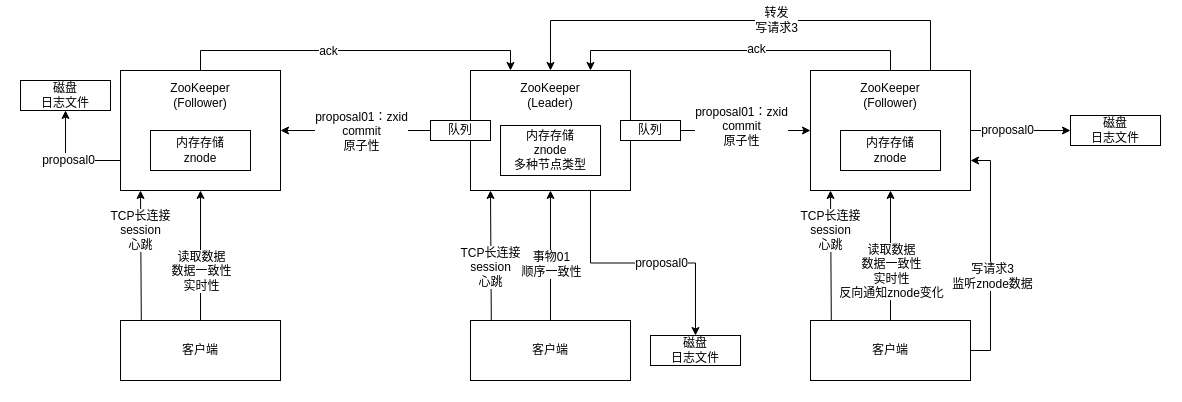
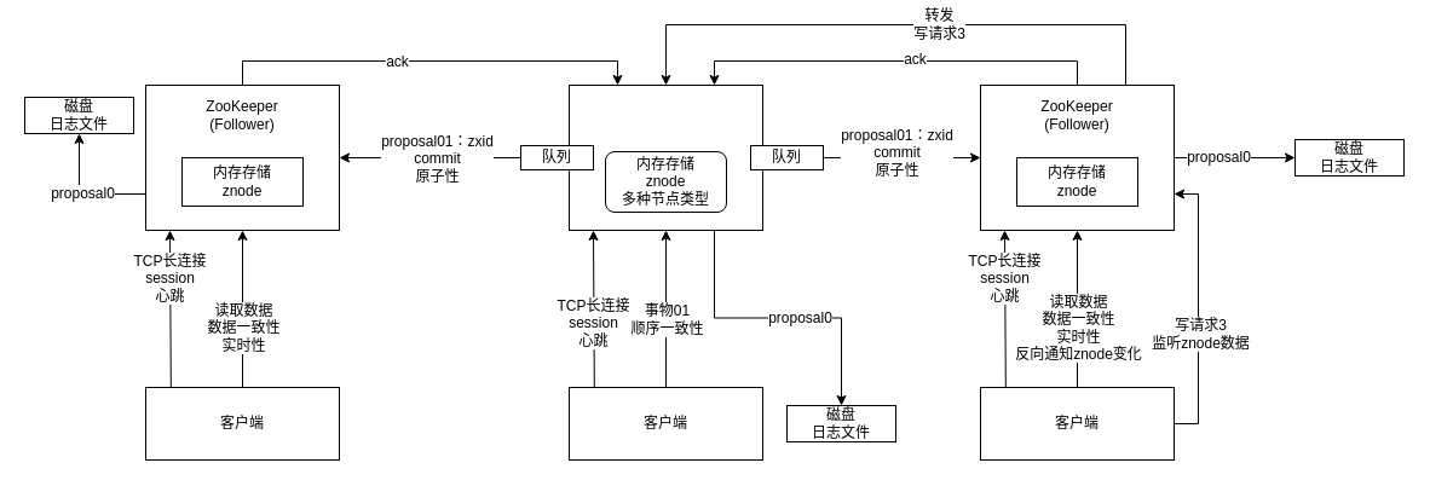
- <mxCell id="12" value="ZooKeeper&lt;br&gt;(Leader)" style="text;html=1;strokeColor=none;fillColor=none;align=center;verticalAlign=middle;whiteSpace=wrap;rounded=0;" vertex="1" parent="1"><mxGeometry x="500" y="80" width="100" height="30" as="geometry" /></mxCell>
- <mxCell id="13" value="内存存储&lt;br&gt;znode&lt;br&gt;多种节点类型" style="rounded=0;whiteSpace=wrap;html=1;" vertex="1" parent="1"><mxGeometry x="500" y="125" width="100" height="50" as="geometry" /></mxCell>
+ <mxCell id="13" value="内存存储&lt;br&gt;znode&lt;br&gt;多种节点类型" style="whiteSpace=wrap;html=1;rounded=1;" vertex="1" parent="1"><mxGeometry x="500" y="125" width="100" height="50" as="geometry" /></mxCell>
